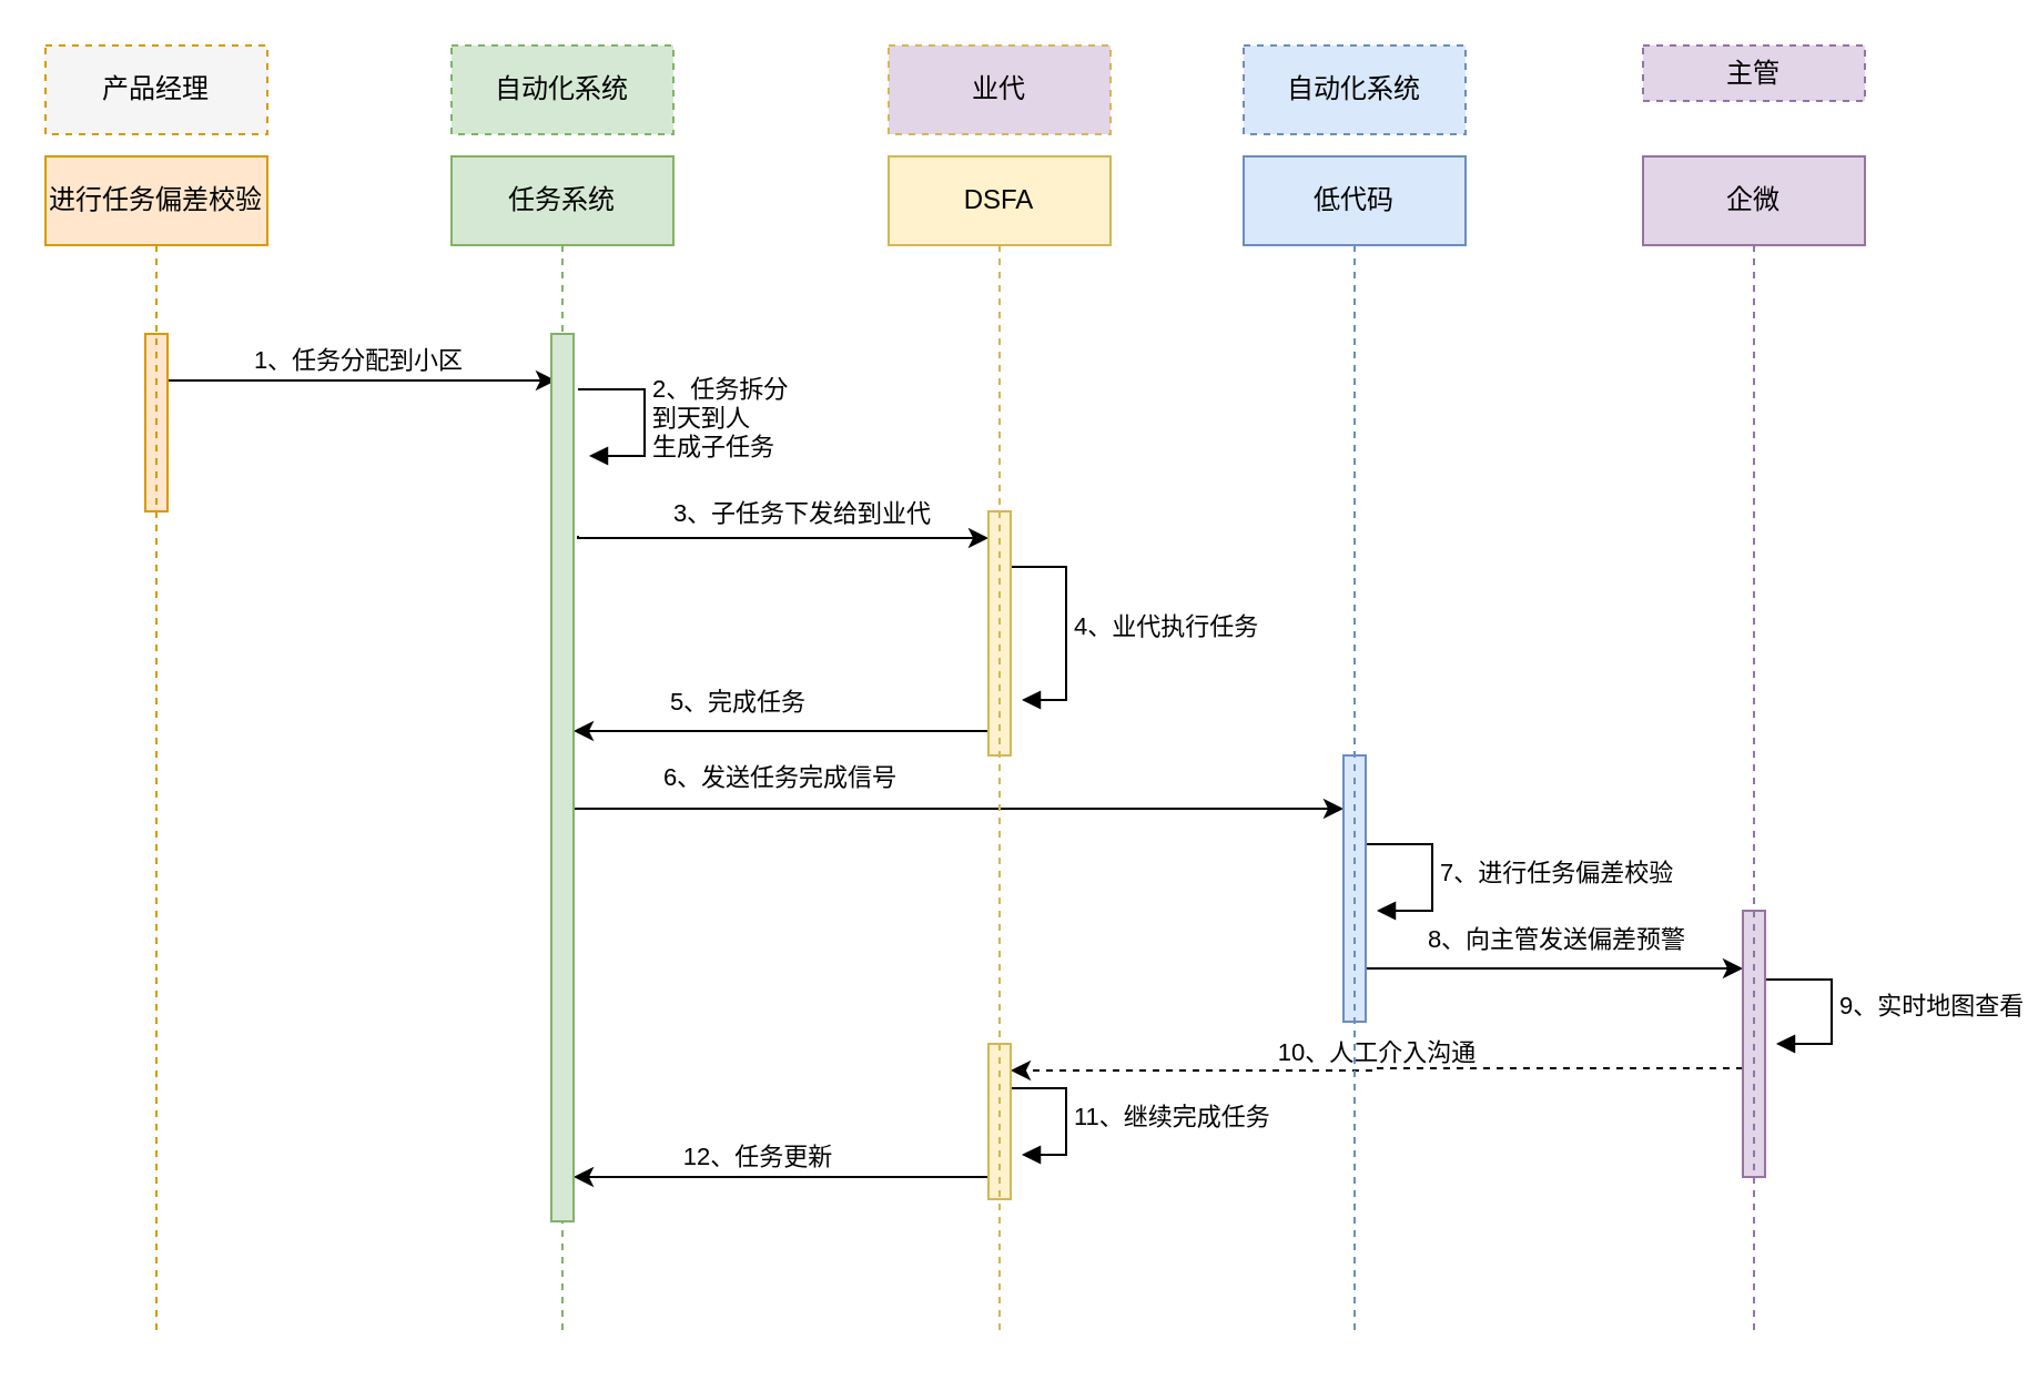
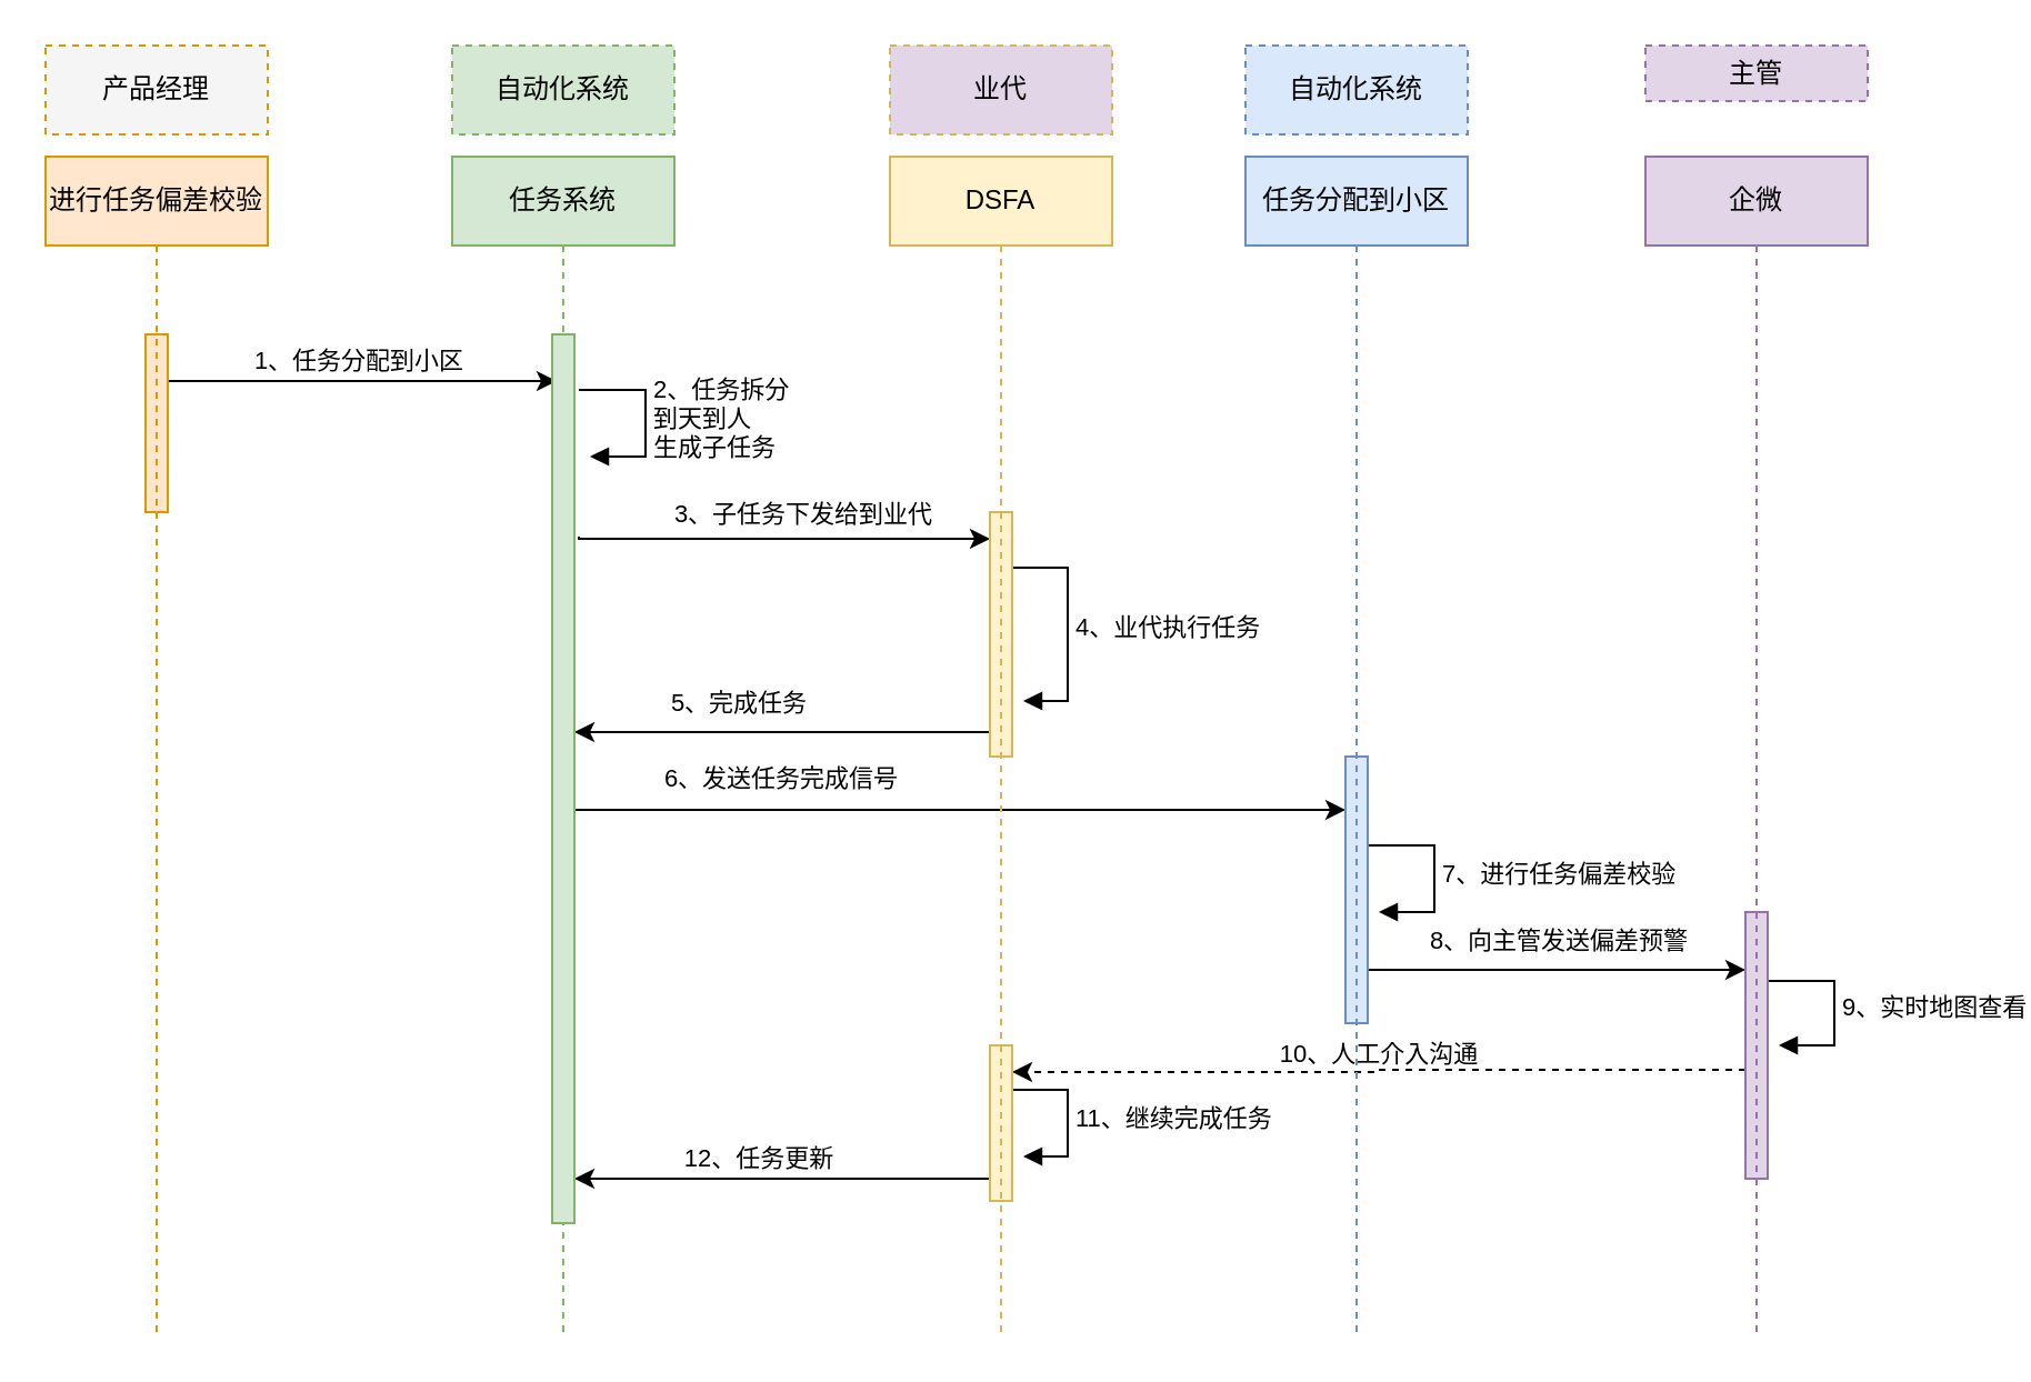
- <mxCell id="33" value="低代码" style="shape=umlLifeline;perimeter=lifelinePerimeter;whiteSpace=wrap;html=1;container=1;dropTarget=0;collapsible=0;recursiveResize=0;outlineConnect=0;portConstraint=eastwest;newEdgeStyle={&quot;curved&quot;:0,&quot;rounded&quot;:0};movable=1;resizable=1;rotatable=1;deletable=1;editable=1;locked=0;connectable=1;fillColor=#dae8fc;strokeColor=#6c8ebf;" vertex="1" parent="1"><mxGeometry x="560" y="70" width="100" height="530" as="geometry" /></mxCell>
+ <mxCell id="33" value="任务分配到小区" style="shape=umlLifeline;perimeter=lifelinePerimeter;whiteSpace=wrap;html=1;container=1;dropTarget=0;collapsible=0;recursiveResize=0;outlineConnect=0;portConstraint=eastwest;newEdgeStyle={&quot;curved&quot;:0,&quot;rounded&quot;:0};movable=1;resizable=1;rotatable=1;deletable=1;editable=1;locked=0;connectable=1;fillColor=#dae8fc;strokeColor=#6c8ebf;" vertex="1" parent="1"><mxGeometry x="560" y="70" width="100" height="530" as="geometry" /></mxCell>
